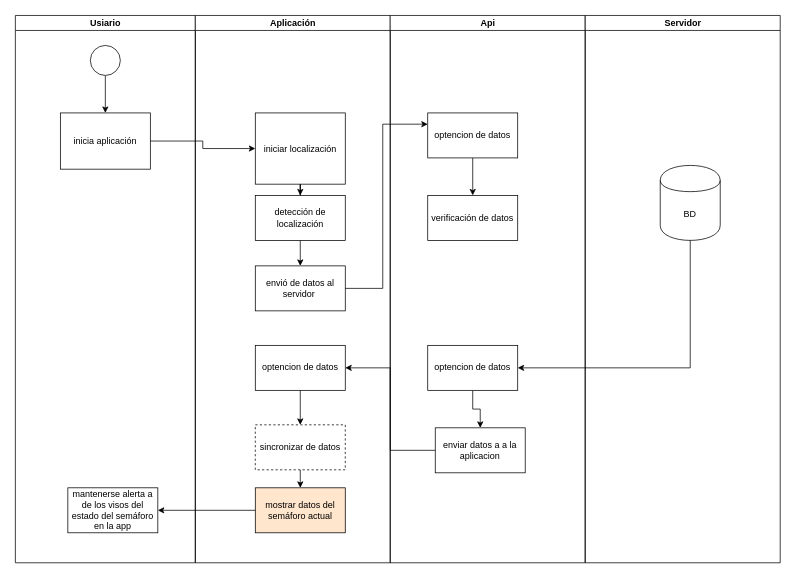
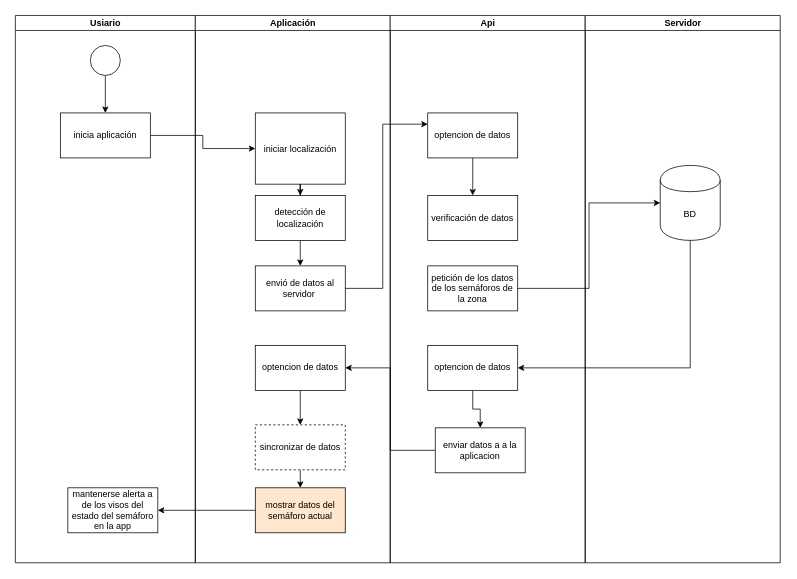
- <mxCell id="5" value="inicia aplicación" style="rounded=0;whiteSpace=wrap;html=1;" vertex="1" parent="2"><mxGeometry x="60" y="130" width="120" height="75" as="geometry" /></mxCell>
+ <mxCell id="5" value="inicia aplicación" style="rounded=0;whiteSpace=wrap;html=1;" vertex="1" parent="2"><mxGeometry x="60" y="130" width="120" height="60" as="geometry" /></mxCell>
+ <mxCell id="22" value="petición de los datos de los semáforos de la zona" style="rounded=0;whiteSpace=wrap;html=1;" vertex="1" parent="18"><mxGeometry x="50.1" y="334" width="120" height="60" as="geometry" /></mxCell>
+ <mxCell id="30" style="edgeStyle=orthogonalEdgeStyle;rounded=0;orthogonalLoop=1;jettySize=auto;html=1;exitX=1;exitY=0.5;exitDx=0;exitDy=0;entryX=0;entryY=0.5;entryDx=0;entryDy=0;" edge="1" parent="1" source="22" target="27"><mxGeometry relative="1" as="geometry" /></mxCell>
